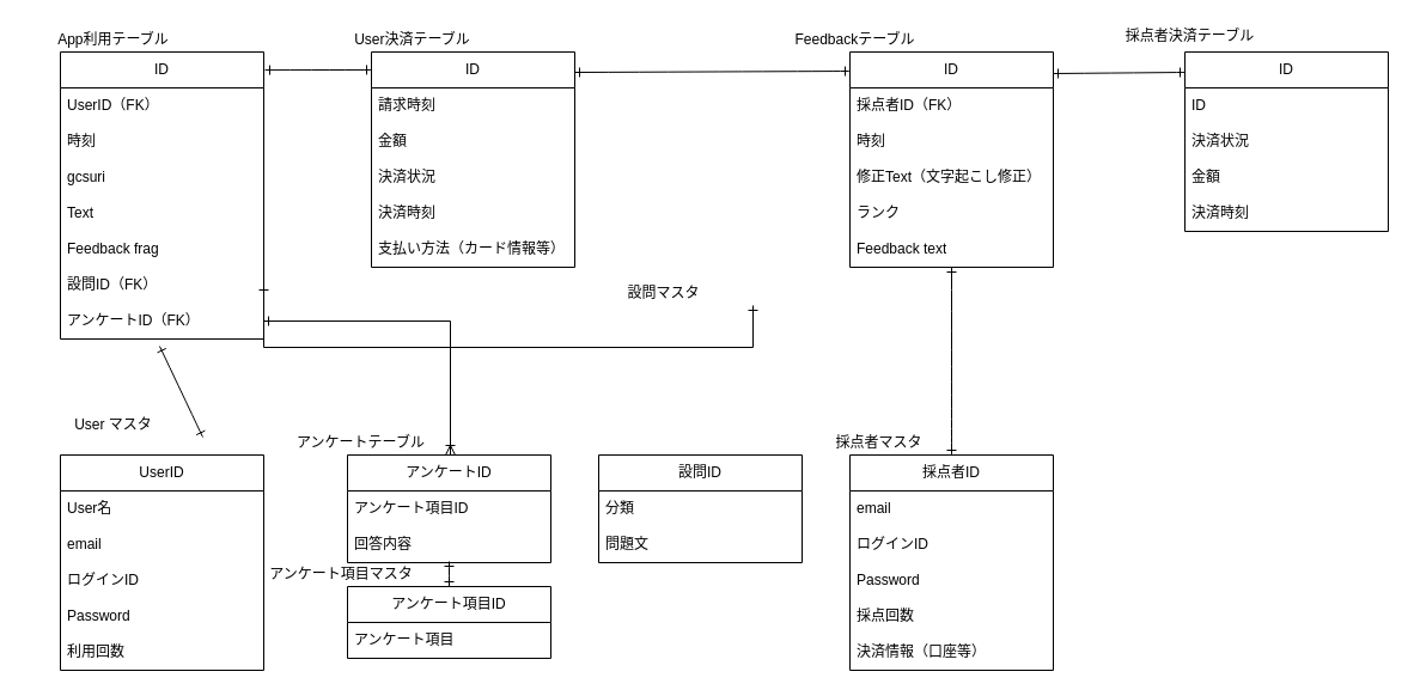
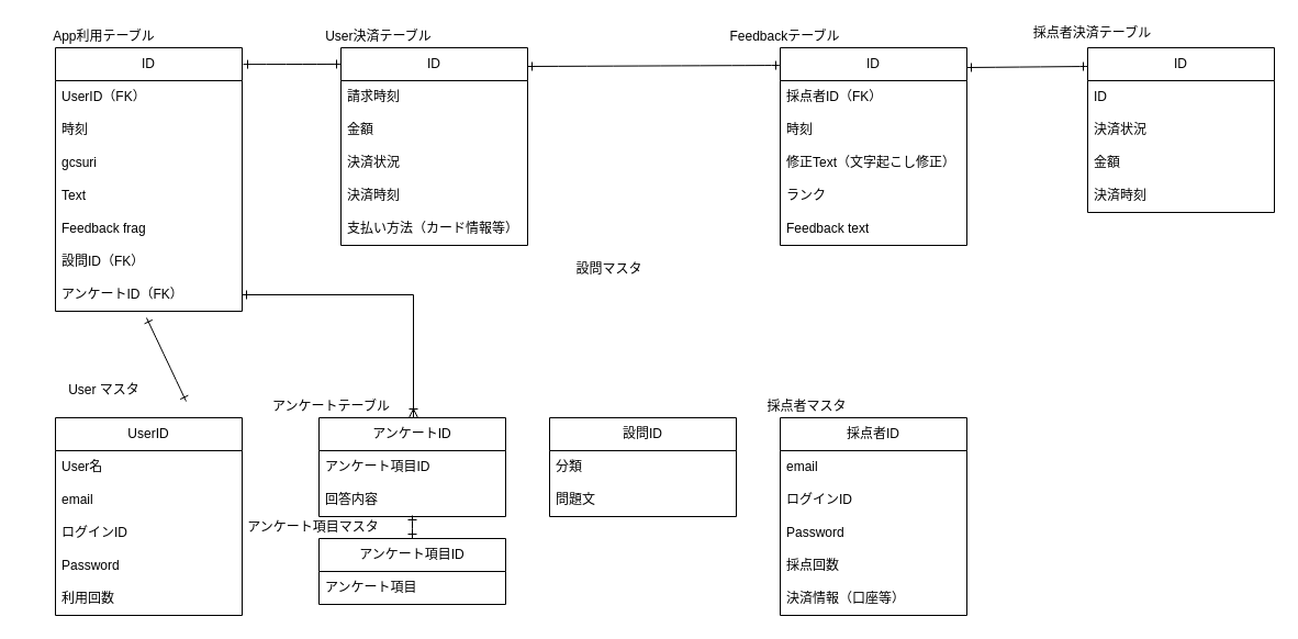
- <mxCell id="60" value="" style="endArrow=ERone;html=1;rounded=0;startArrow=ERone;startFill=0;endFill=0;exitX=1;exitY=1;exitDx=0;exitDy=0;entryX=1;entryY=0.5;entryDx=0;entryDy=0;edgeStyle=elbowEdgeStyle;" edge="1" parent="1" source="54" target="8"><mxGeometry width="50" height="50" relative="1" as="geometry"><mxPoint x="144" y="390" as="sourcePoint" /><mxPoint x="143" y="299" as="targetPoint" /><Array as="points"><mxPoint x="600" y="290" /></Array></mxGeometry></mxCell>
- <mxCell id="48" value="" style="endArrow=ERone;html=1;rounded=0;curved=1;startArrow=ERone;startFill=0;endFill=0;exitX=0.5;exitY=0;exitDx=0;exitDy=0;exitPerimeter=0;" edge="1" parent="1" source="36" target="27"><mxGeometry width="50" height="50" relative="1" as="geometry"><mxPoint x="866.256" y="380" as="sourcePoint" /><mxPoint x="860.95" y="283" as="targetPoint" /></mxGeometry></mxCell>
